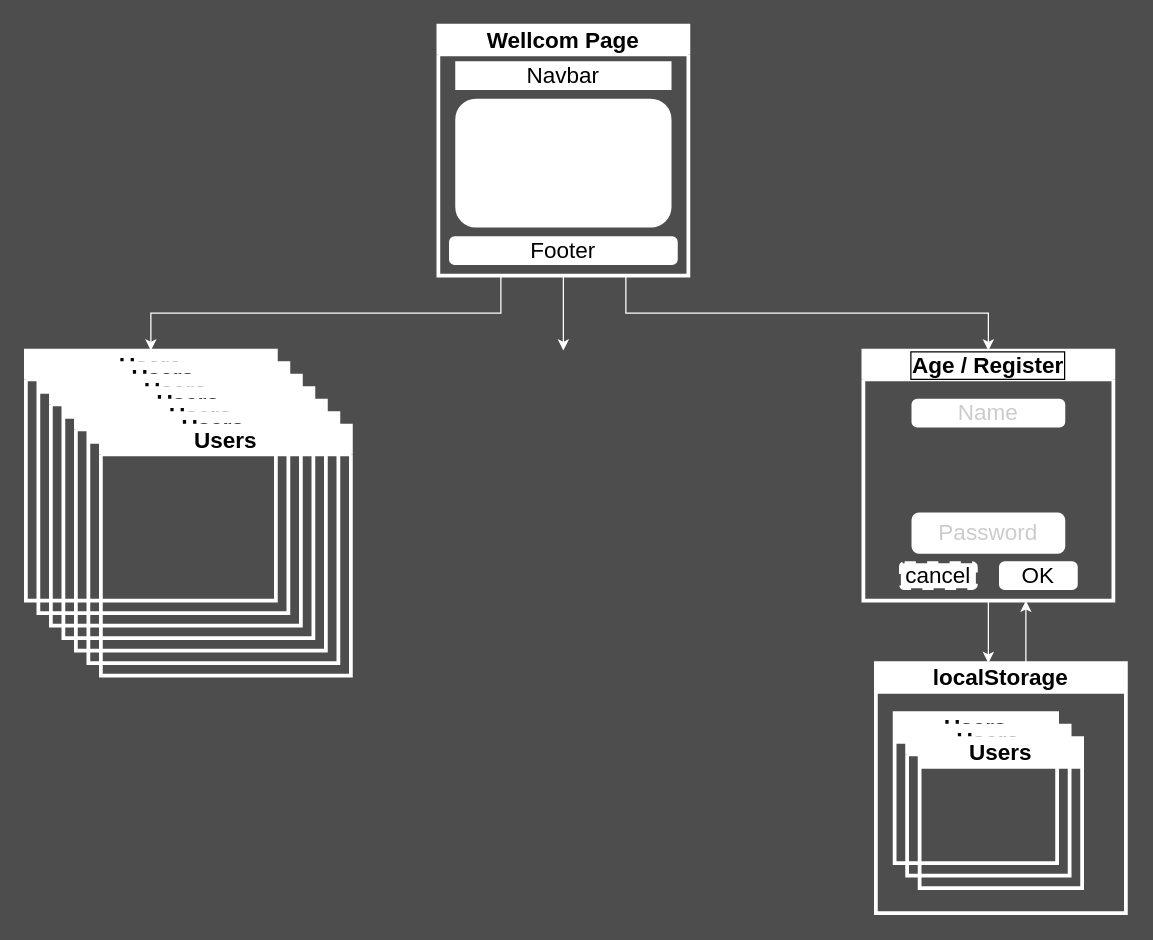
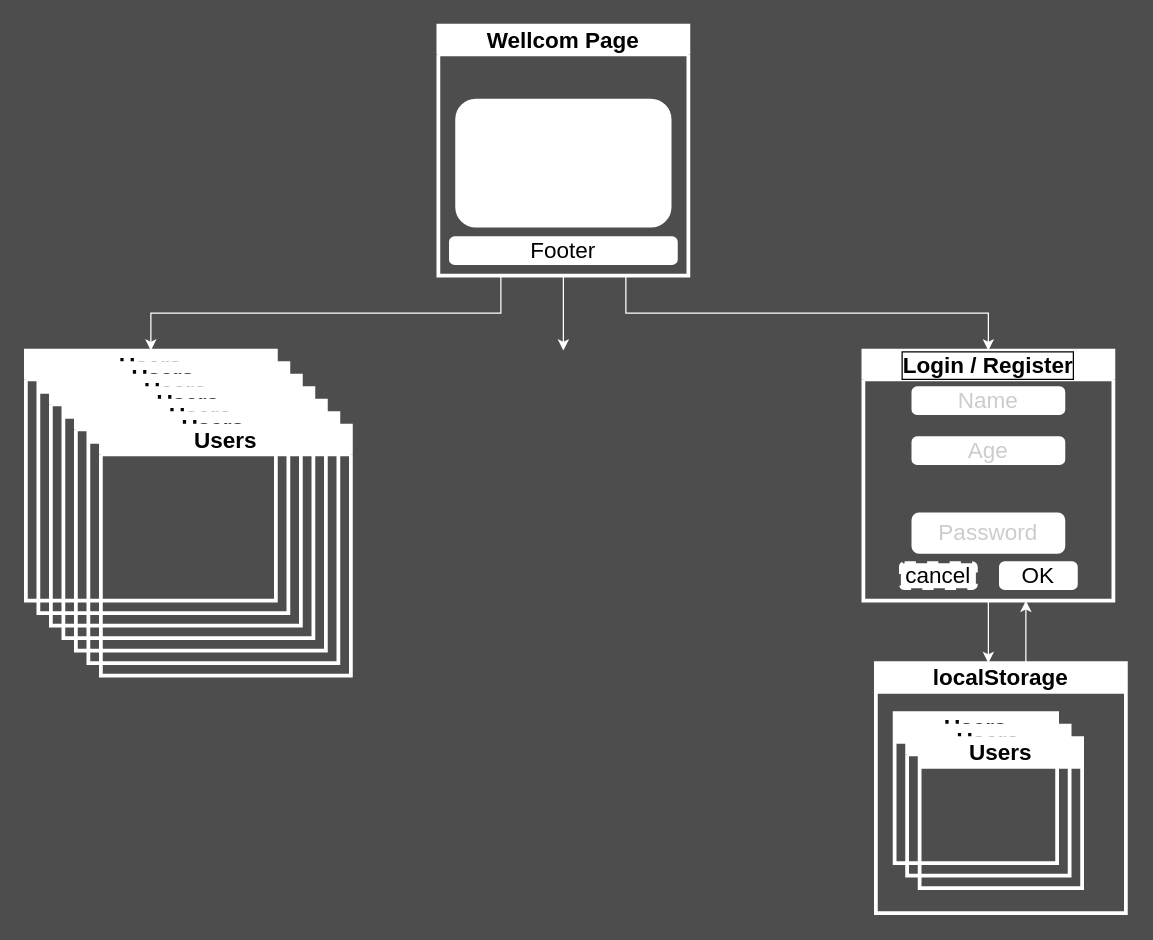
- <mxCell id="5" value="Navbar&lt;br&gt;" style="rounded=0;whiteSpace=wrap;html=1;strokeColor=#FFFFFF;strokeWidth=3;fontSize=18;" vertex="1" parent="4"><mxGeometry x="15" y="30" width="170" height="20" as="geometry" /></mxCell>
- <mxCell id="9" value="&lt;font style=&quot;font-size: 18px;&quot;&gt;Age / Register&lt;/font&gt;" style="swimlane;whiteSpace=wrap;html=1;strokeWidth=3;labelBorderColor=default;strokeColor=#FFFFFF;" vertex="1" parent="1"><mxGeometry x="690" y="280" width="200" height="200" as="geometry" /></mxCell>
+ <mxCell id="9" value="&lt;font style=&quot;font-size: 18px;&quot;&gt;Login / Register&lt;/font&gt;" style="swimlane;whiteSpace=wrap;html=1;strokeWidth=3;labelBorderColor=default;strokeColor=#FFFFFF;" vertex="1" parent="1"><mxGeometry x="690" y="280" width="200" height="200" as="geometry" /></mxCell>
- <mxCell id="10" value="&lt;font color=&quot;#cccccc&quot;&gt;Name&lt;/font&gt;" style="rounded=1;whiteSpace=wrap;html=1;strokeColor=#FFFFFF;strokeWidth=3;fontSize=18;" vertex="1" parent="9"><mxGeometry x="40" y="40" width="120" height="20" as="geometry" /></mxCell>
+ <mxCell id="10" value="&lt;font color=&quot;#cccccc&quot;&gt;Name&lt;/font&gt;" style="rounded=1;whiteSpace=wrap;html=1;strokeColor=#FFFFFF;strokeWidth=3;fontSize=18;" vertex="1" parent="9"><mxGeometry x="40" y="30" width="120" height="20" as="geometry" /></mxCell>
+ <mxCell id="11" value="&lt;font color=&quot;#cccccc&quot;&gt;Age&lt;/font&gt;" style="rounded=1;whiteSpace=wrap;html=1;strokeColor=#FFFFFF;strokeWidth=3;fontSize=18;" vertex="1" parent="9"><mxGeometry x="40" y="70" width="120" height="20" as="geometry" /></mxCell>
